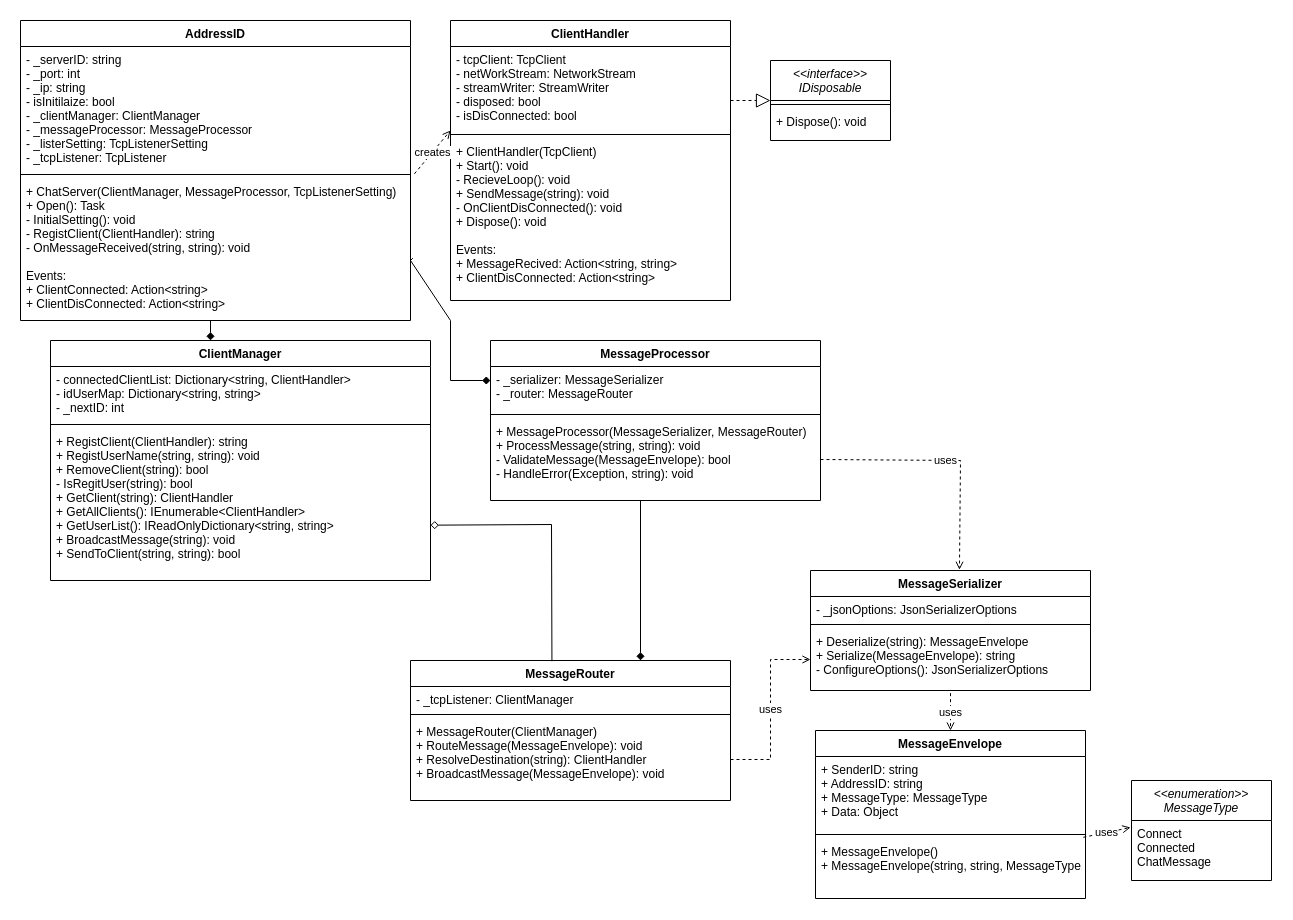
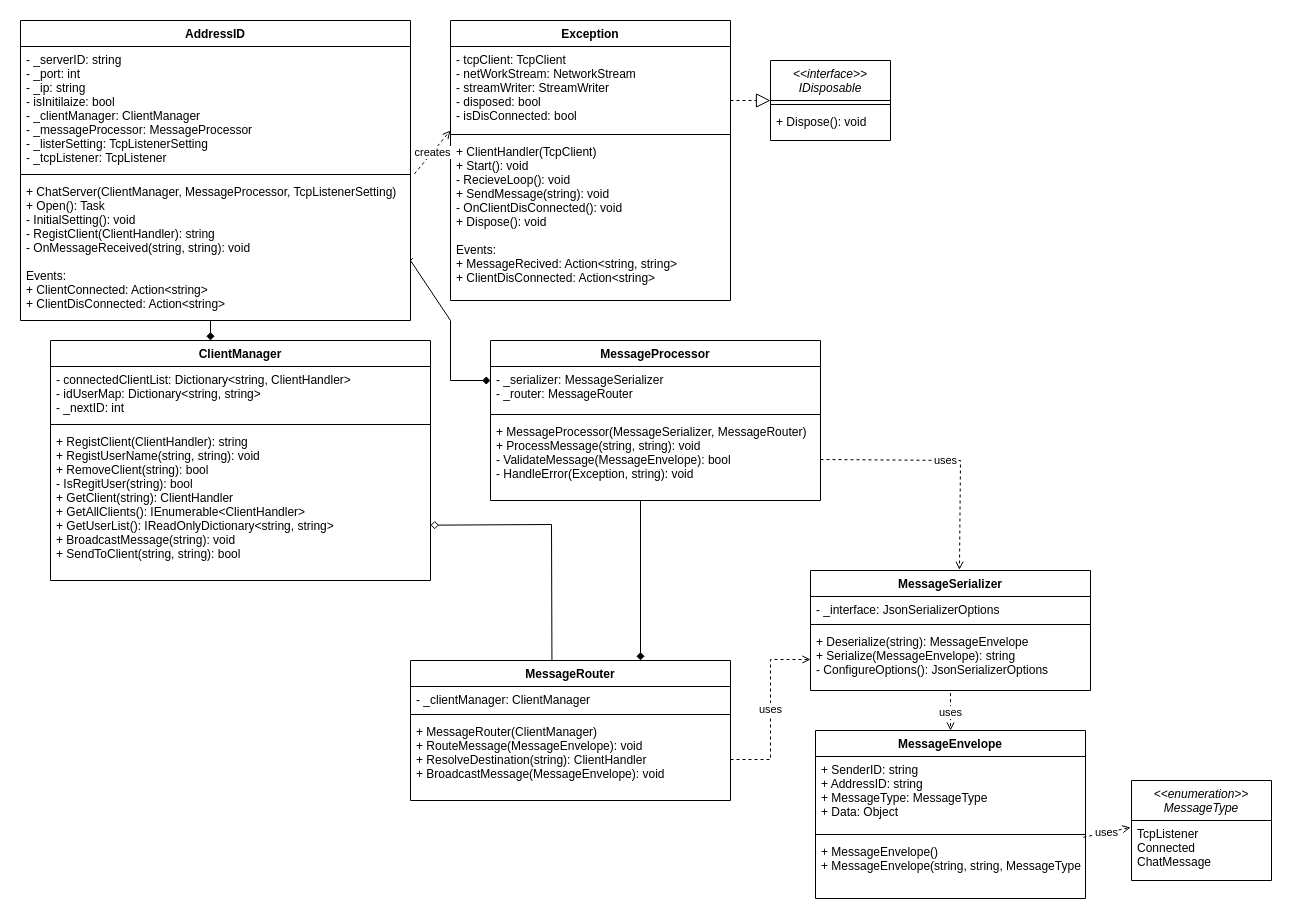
- <mxCell id="6" value="ClientHandler" style="swimlane;fontStyle=1;align=center;verticalAlign=top;childLayout=stackLayout;horizontal=1;startSize=26;horizontalStack=0;resizeParent=1;resizeParentMax=0;resizeLast=0;collapsible=1;marginBottom=0;" parent="1" vertex="1"><mxGeometry x="450" y="20" width="280" height="280" as="geometry" /></mxCell>
+ <mxCell id="6" value="Exception" style="swimlane;fontStyle=1;align=center;verticalAlign=top;childLayout=stackLayout;horizontal=1;startSize=26;horizontalStack=0;resizeParent=1;resizeParentMax=0;resizeLast=0;collapsible=1;marginBottom=0;" parent="1" vertex="1"><mxGeometry x="450" y="20" width="280" height="280" as="geometry" /></mxCell>
- <mxCell id="19" value="- _jsonOptions: JsonSerializerOptions" style="text;strokeColor=none;fillColor=none;align=left;verticalAlign=top;spacingLeft=4;spacingRight=4;overflow=hidden;rotatable=0;points=[[0,0.5],[1,0.5]];portConstraint=eastwest;" parent="18" vertex="1"><mxGeometry y="26" width="280" height="24" as="geometry" /></mxCell>
+ <mxCell id="19" value="- _interface: JsonSerializerOptions" style="text;strokeColor=none;fillColor=none;align=left;verticalAlign=top;spacingLeft=4;spacingRight=4;overflow=hidden;rotatable=0;points=[[0,0.5],[1,0.5]];portConstraint=eastwest;" parent="18" vertex="1"><mxGeometry y="26" width="280" height="24" as="geometry" /></mxCell>
- <mxCell id="23" value="- _tcpListener: ClientManager" style="text;strokeColor=none;fillColor=none;align=left;verticalAlign=top;spacingLeft=4;spacingRight=4;overflow=hidden;rotatable=0;points=[[0,0.5],[1,0.5]];portConstraint=eastwest;" parent="22" vertex="1"><mxGeometry y="26" width="320" height="24" as="geometry" /></mxCell>
+ <mxCell id="23" value="- _clientManager: ClientManager" style="text;strokeColor=none;fillColor=none;align=left;verticalAlign=top;spacingLeft=4;spacingRight=4;overflow=hidden;rotatable=0;points=[[0,0.5],[1,0.5]];portConstraint=eastwest;" parent="22" vertex="1"><mxGeometry y="26" width="320" height="24" as="geometry" /></mxCell>
- <mxCell id="31" value="Connect&#10;Connected&#10;ChatMessage" style="text;strokeColor=none;fillColor=none;align=left;verticalAlign=top;spacingLeft=4;spacingRight=4;overflow=hidden;rotatable=0;points=[[0,0.5],[1,0.5]];portConstraint=eastwest;" parent="30" vertex="1"><mxGeometry y="40" width="140" height="60" as="geometry" /></mxCell>
+ <mxCell id="31" value="TcpListener&#10;Connected&#10;ChatMessage" style="text;strokeColor=none;fillColor=none;align=left;verticalAlign=top;spacingLeft=4;spacingRight=4;overflow=hidden;rotatable=0;points=[[0,0.5],[1,0.5]];portConstraint=eastwest;" parent="30" vertex="1"><mxGeometry y="40" width="140" height="60" as="geometry" /></mxCell>
